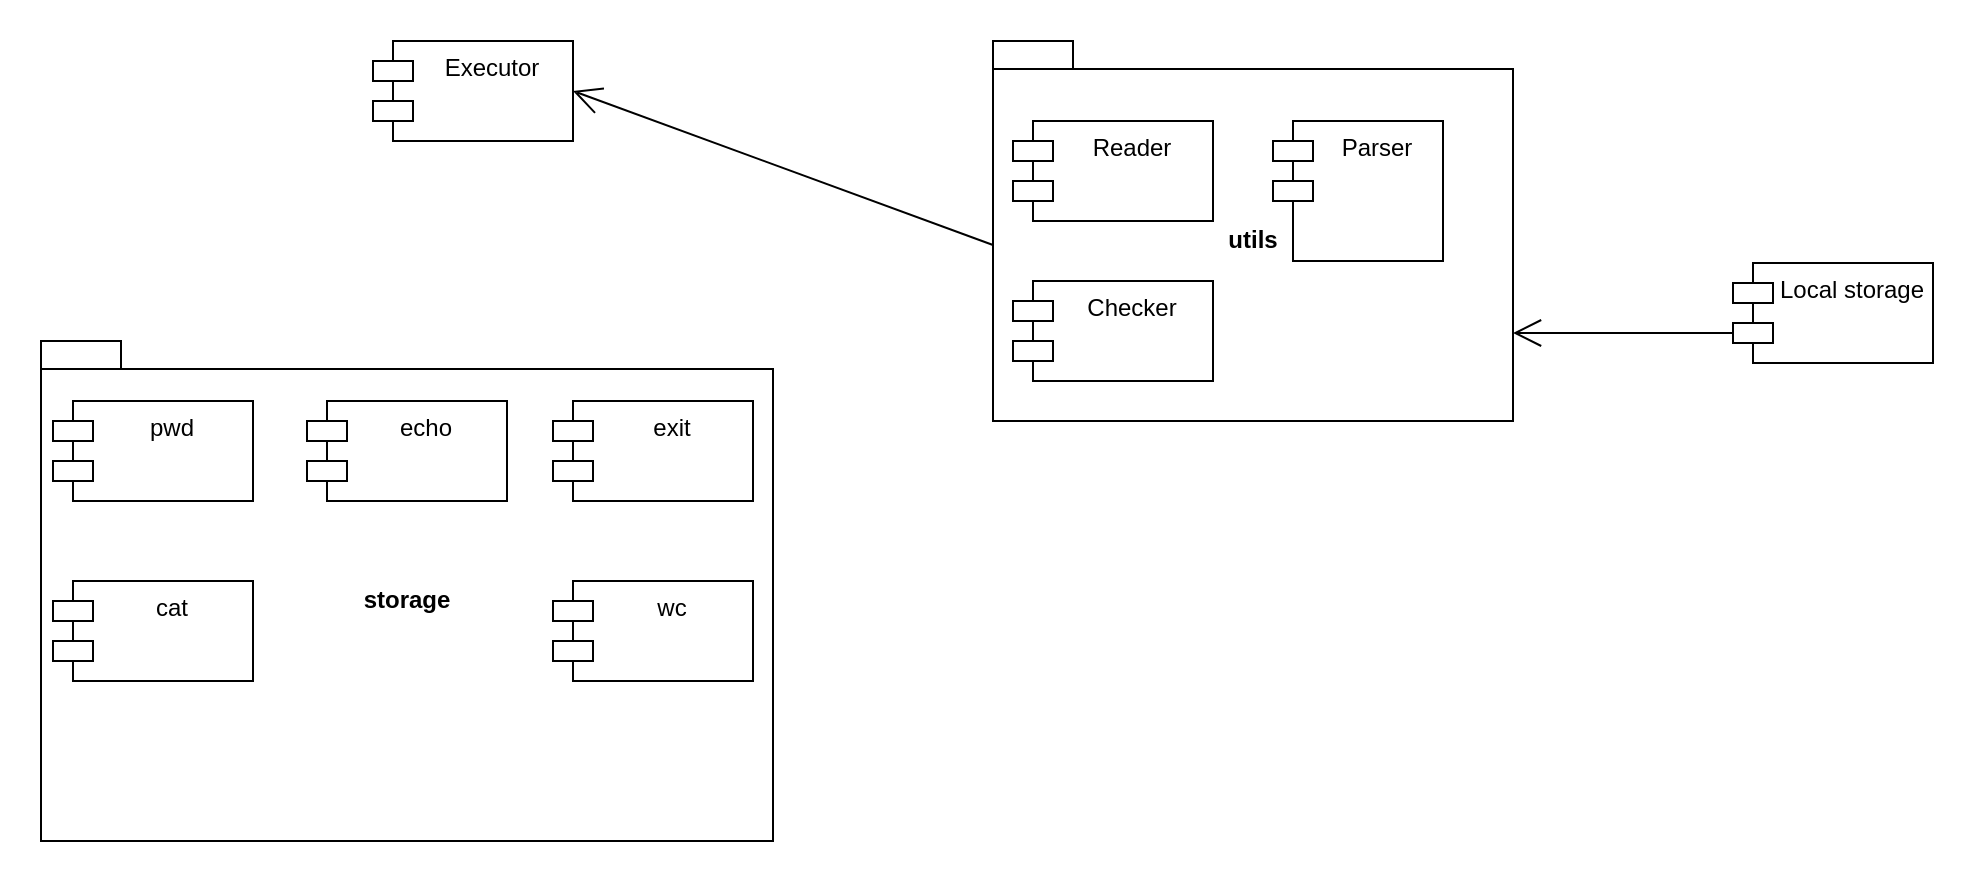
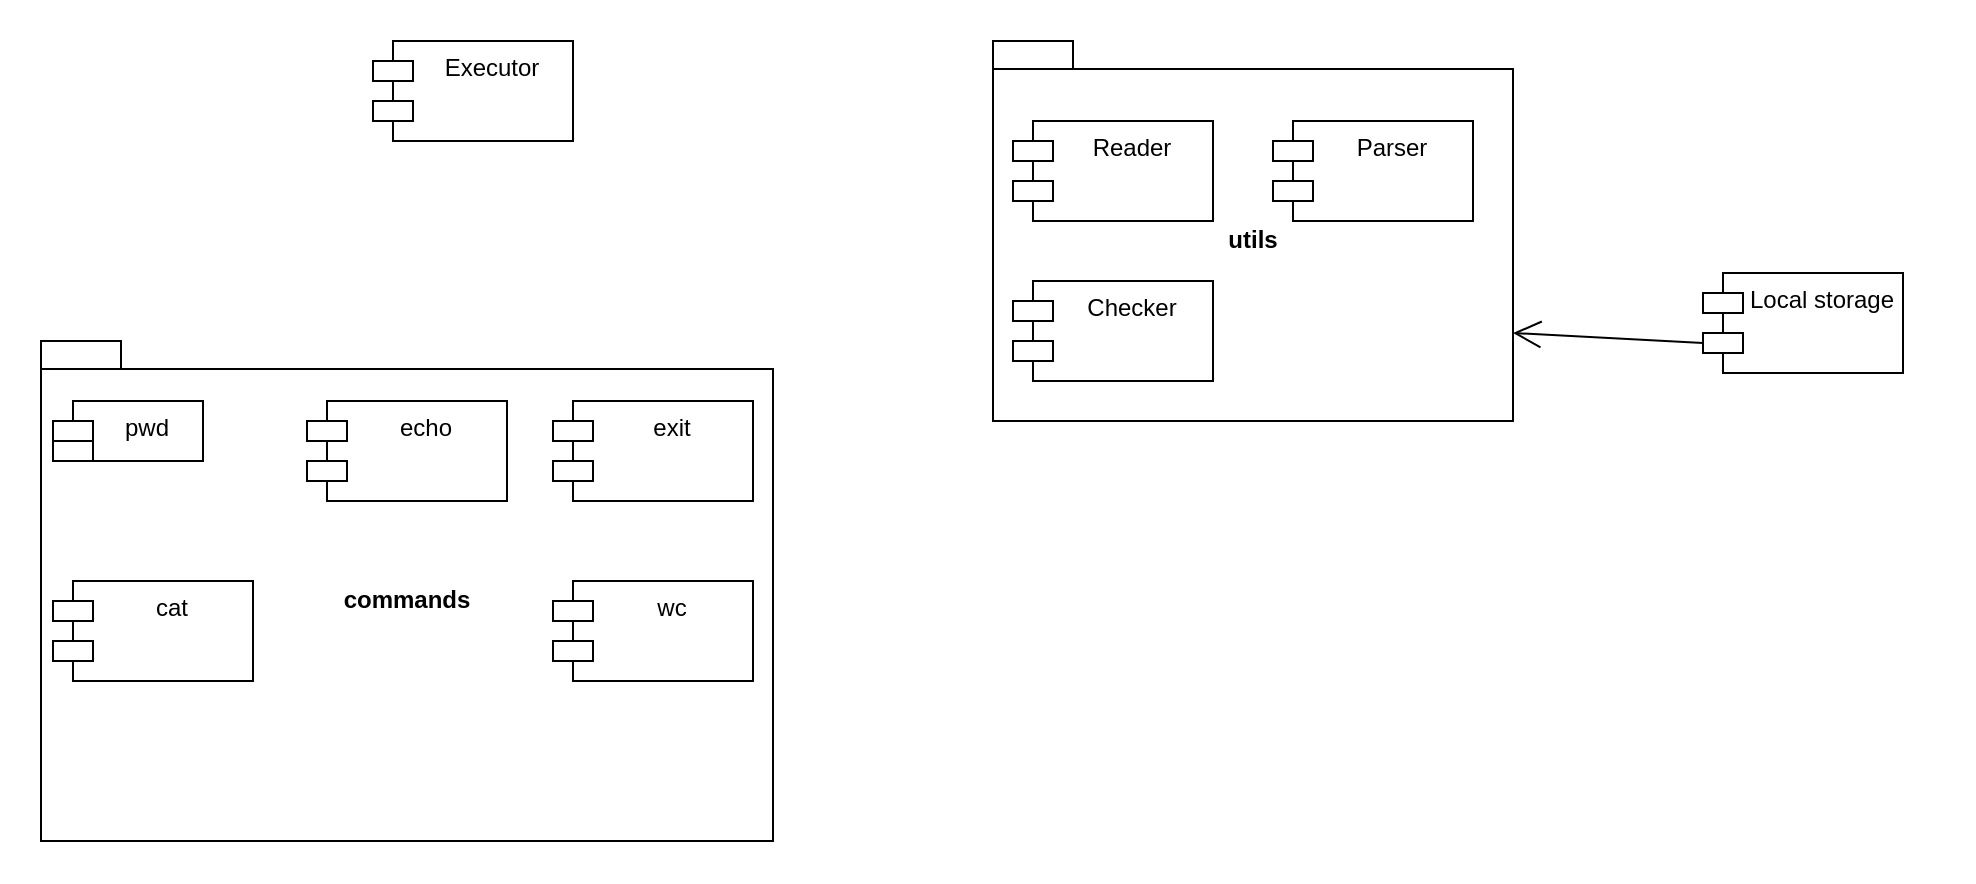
- <mxCell id="8" value="" style="endArrow=open;endFill=1;endSize=12;html=1;rounded=0;entryX=1;entryY=0.5;entryDx=0;entryDy=0;exitX=0;exitY=0;exitDx=0;exitDy=102;exitPerimeter=0;" parent="1" source="2" target="6" edge="1"><mxGeometry width="160" relative="1" as="geometry"><mxPoint x="336" y="150" as="sourcePoint" /><mxPoint x="496" y="150" as="targetPoint" /></mxGeometry></mxCell>
- <mxCell id="4" value="Parser" style="shape=module;align=left;spacingLeft=20;align=center;verticalAlign=top;" parent="1" vertex="1"><mxGeometry x="636" y="60" width="85" height="70" as="geometry" /></mxCell>
+ <mxCell id="4" value="Parser" style="shape=module;align=left;spacingLeft=20;align=center;verticalAlign=top;" parent="1" vertex="1"><mxGeometry x="636" y="60" width="100" height="50" as="geometry" /></mxCell>
- <mxCell id="14" value="Local storage" style="shape=module;align=left;spacingLeft=20;align=center;verticalAlign=top;" parent="1" vertex="1"><mxGeometry x="866" y="131" width="100" height="50" as="geometry" /></mxCell>
+ <mxCell id="14" value="Local storage" style="shape=module;align=left;spacingLeft=20;align=center;verticalAlign=top;" parent="1" vertex="1"><mxGeometry x="851" y="136" width="100" height="50" as="geometry" /></mxCell>
- <mxCell id="9" value="pwd" style="shape=module;align=left;spacingLeft=20;align=center;verticalAlign=top;" parent="1" vertex="1"><mxGeometry x="26" y="200" width="100" height="50" as="geometry" /></mxCell>
+ <mxCell id="9" value="pwd" style="shape=module;align=left;spacingLeft=20;align=center;verticalAlign=top;" parent="1" vertex="1"><mxGeometry x="26" y="200" width="75" height="30" as="geometry" /></mxCell>
- <mxCell id="7" value="storage" style="shape=folder;fontStyle=1;spacingTop=10;tabWidth=40;tabHeight=14;tabPosition=left;html=1;" parent="1" vertex="1"><mxGeometry x="20" y="170" width="366" height="250" as="geometry" /></mxCell>
+ <mxCell id="7" value="commands" style="shape=folder;fontStyle=1;spacingTop=10;tabWidth=40;tabHeight=14;tabPosition=left;html=1;" parent="1" vertex="1"><mxGeometry x="20" y="170" width="366" height="250" as="geometry" /></mxCell>
